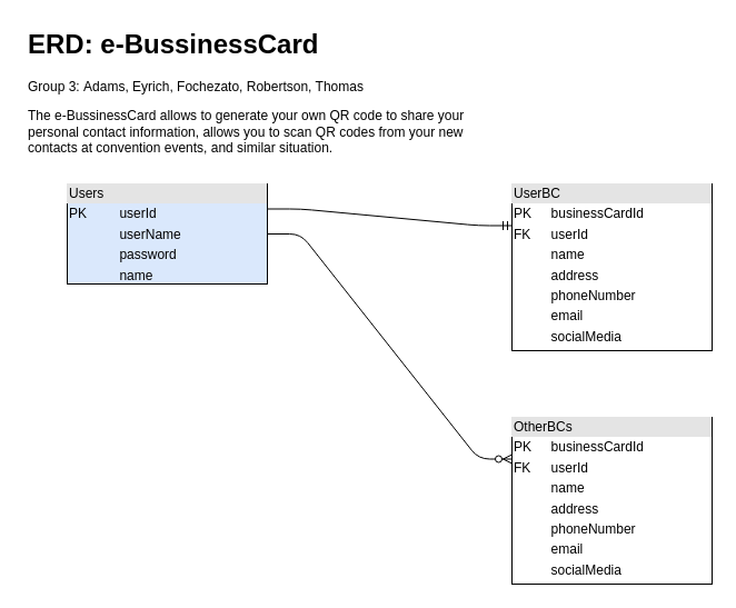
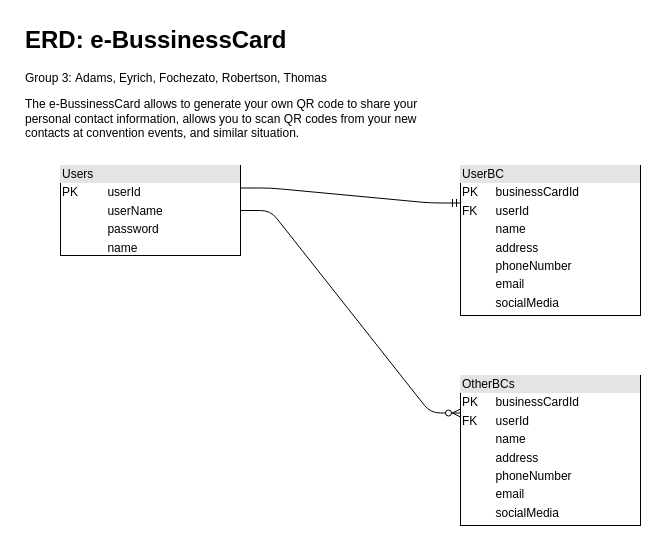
- <mxCell id="3" value="&lt;div style=&quot;box-sizing: border-box ; width: 100% ; background: #e4e4e4 ; padding: 2px&quot;&gt;Users&lt;/div&gt;&lt;table style=&quot;width: 100% ; font-size: 1em&quot; cellpadding=&quot;2&quot; cellspacing=&quot;0&quot;&gt;&lt;tbody&gt;&lt;tr&gt;&lt;td&gt;PK&lt;/td&gt;&lt;td&gt;userId&lt;/td&gt;&lt;/tr&gt;&lt;tr&gt;&lt;td&gt;&lt;br&gt;&lt;/td&gt;&lt;td&gt;userName&lt;/td&gt;&lt;/tr&gt;&lt;tr&gt;&lt;td&gt;&lt;/td&gt;&lt;td&gt;password&lt;/td&gt;&lt;/tr&gt;&lt;tr&gt;&lt;td&gt;&lt;br&gt;&lt;/td&gt;&lt;td&gt;name&lt;/td&gt;&lt;/tr&gt;&lt;/tbody&gt;&lt;/table&gt;" style="verticalAlign=top;align=left;overflow=fill;html=1;fillColor=#dae8fc;" vertex="1" parent="1"><mxGeometry x="60" y="165" width="180" height="90" as="geometry" /></mxCell>
+ <mxCell id="3" value="&lt;div style=&quot;box-sizing: border-box ; width: 100% ; background: #e4e4e4 ; padding: 2px&quot;&gt;Users&lt;/div&gt;&lt;table style=&quot;width: 100% ; font-size: 1em&quot; cellpadding=&quot;2&quot; cellspacing=&quot;0&quot;&gt;&lt;tbody&gt;&lt;tr&gt;&lt;td&gt;PK&lt;/td&gt;&lt;td&gt;userId&lt;/td&gt;&lt;/tr&gt;&lt;tr&gt;&lt;td&gt;&lt;br&gt;&lt;/td&gt;&lt;td&gt;userName&lt;/td&gt;&lt;/tr&gt;&lt;tr&gt;&lt;td&gt;&lt;/td&gt;&lt;td&gt;password&lt;/td&gt;&lt;/tr&gt;&lt;tr&gt;&lt;td&gt;&lt;br&gt;&lt;/td&gt;&lt;td&gt;name&lt;/td&gt;&lt;/tr&gt;&lt;/tbody&gt;&lt;/table&gt;" style="verticalAlign=top;align=left;overflow=fill;html=1;" vertex="1" parent="1"><mxGeometry x="60" y="165" width="180" height="90" as="geometry" /></mxCell>
